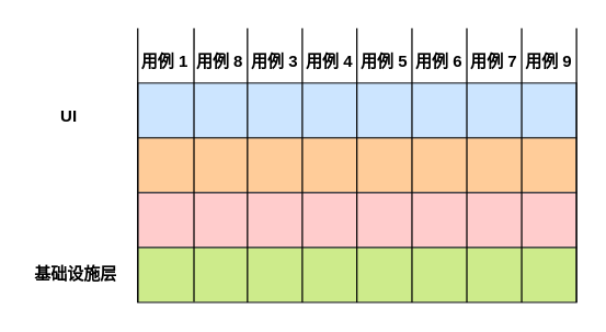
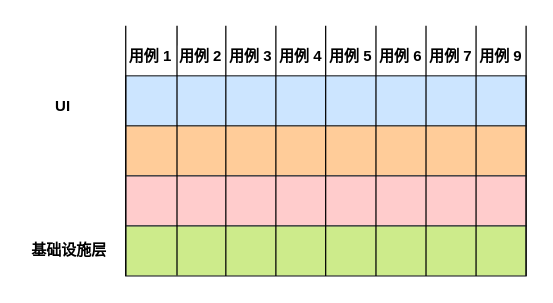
- <mxCell id="18" value="用例 8" style="text;html=1;strokeColor=none;fillColor=none;align=center;verticalAlign=middle;whiteSpace=wrap;rounded=0;fontStyle=1" vertex="1" parent="1"><mxGeometry x="140" y="30" width="40" height="30" as="geometry" /></mxCell>
+ <mxCell id="18" value="用例 2" style="text;html=1;strokeColor=none;fillColor=none;align=center;verticalAlign=middle;whiteSpace=wrap;rounded=0;fontStyle=1" vertex="1" parent="1"><mxGeometry x="140" y="30" width="40" height="30" as="geometry" /></mxCell>
